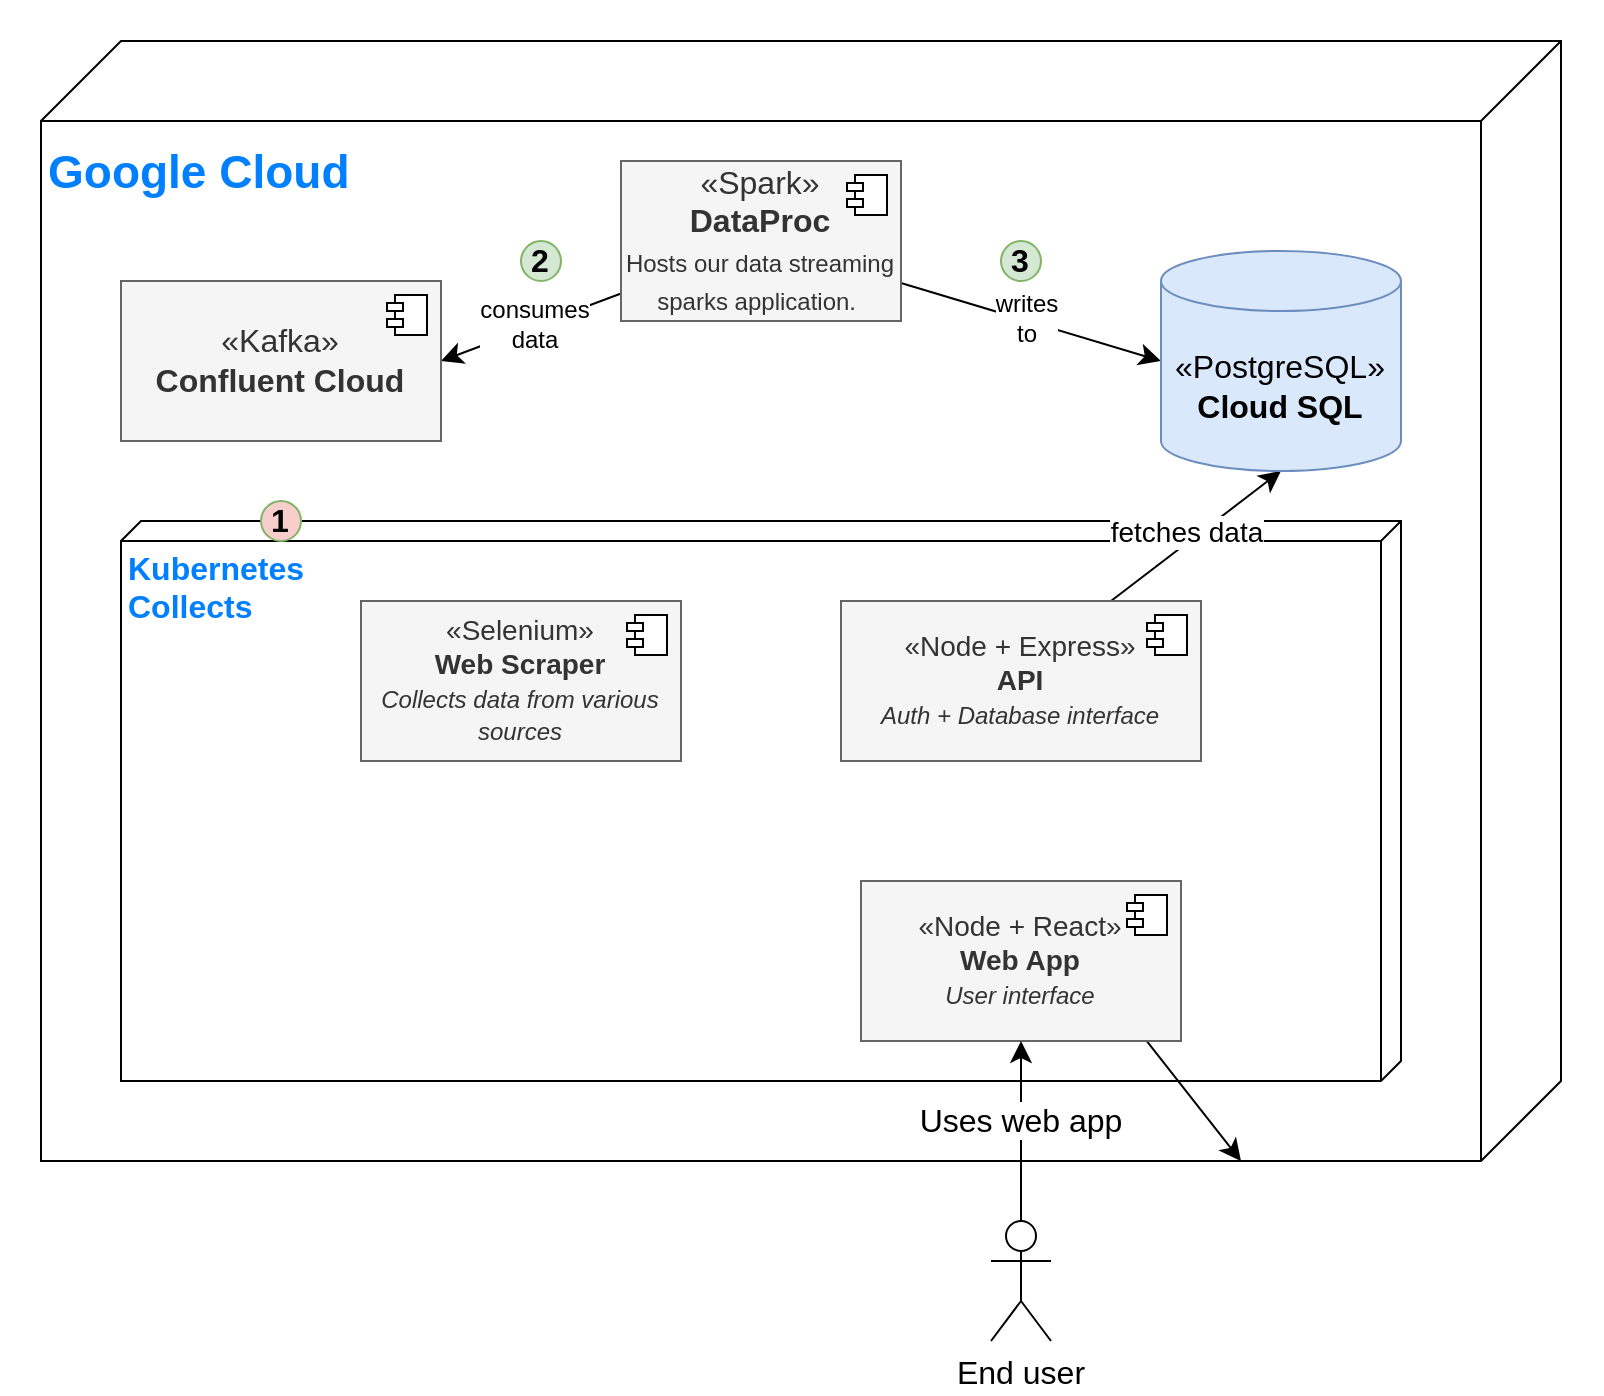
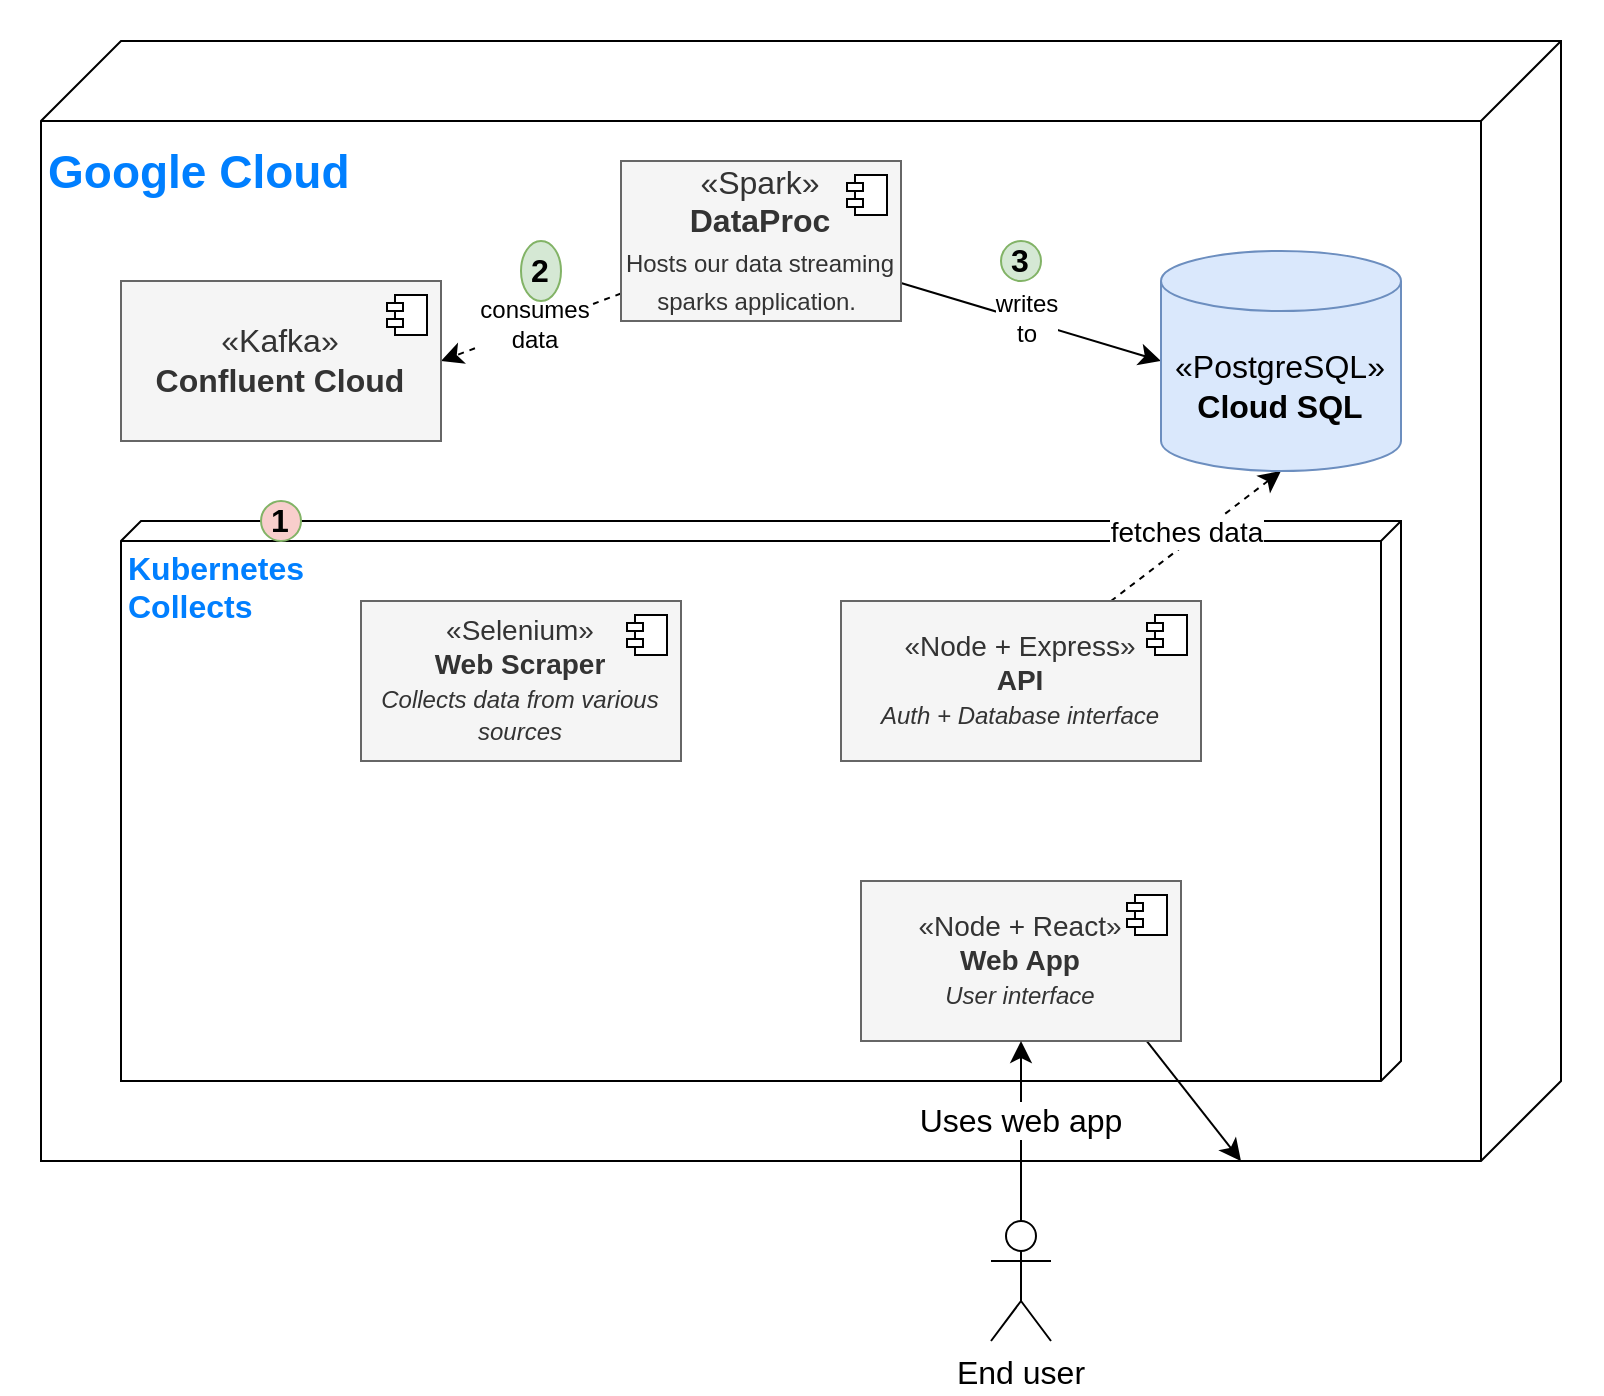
- <mxCell id="23" value="2" style="ellipse;whiteSpace=wrap;html=1;aspect=fixed;fontSize=16;fontStyle=1;fillColor=#d5e8d4;strokeColor=#82b366;" parent="1" vertex="1"><mxGeometry x="260" y="120" width="20" height="20" as="geometry" /></mxCell>
+ <mxCell id="23" value="2" style="ellipse;whiteSpace=wrap;html=1;aspect=fixed;fontSize=16;fontStyle=1;fillColor=#d5e8d4;strokeColor=#82b366;" parent="1" vertex="1"><mxGeometry x="260" y="120" width="20" height="30" as="geometry" /></mxCell>
- <mxCell id="6" style="edgeStyle=none;curved=1;rounded=0;orthogonalLoop=1;jettySize=auto;html=1;entryX=1;entryY=0.5;entryDx=0;entryDy=0;fontSize=12;startSize=8;endSize=8;" parent="1" source="10" target="16" edge="1"><mxGeometry relative="1" as="geometry" /></mxCell>
+ <mxCell id="6" style="edgeStyle=none;curved=1;rounded=0;orthogonalLoop=1;jettySize=auto;html=1;entryX=1;entryY=0.5;entryDx=0;entryDy=0;fontSize=12;startSize=8;endSize=8;dashed=1;" parent="1" source="10" target="16" edge="1"><mxGeometry relative="1" as="geometry" /></mxCell>
- <mxCell id="12" style="edgeStyle=none;curved=1;rounded=0;orthogonalLoop=1;jettySize=auto;html=1;fontSize=12;startSize=8;endSize=8;entryX=0.5;entryY=1;entryDx=0;entryDy=0;entryPerimeter=0;exitX=0.75;exitY=0;exitDx=0;exitDy=0;" parent="1" source="14" target="18" edge="1"><mxGeometry relative="1" as="geometry" /></mxCell>
+ <mxCell id="12" style="edgeStyle=none;curved=1;rounded=0;orthogonalLoop=1;jettySize=auto;html=1;fontSize=12;startSize=8;endSize=8;entryX=0.5;entryY=1;entryDx=0;entryDy=0;entryPerimeter=0;exitX=0.75;exitY=0;exitDx=0;exitDy=0;dashed=1;" parent="1" source="14" target="18" edge="1"><mxGeometry relative="1" as="geometry" /></mxCell>
